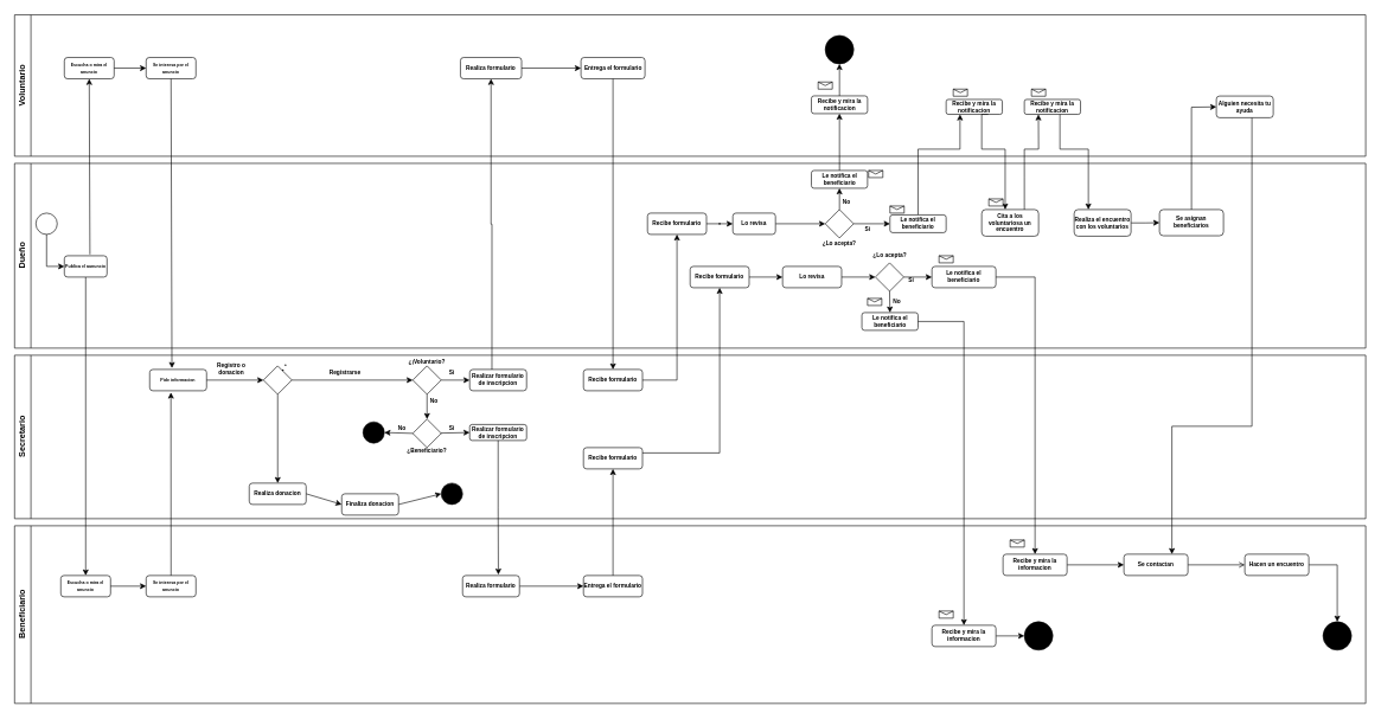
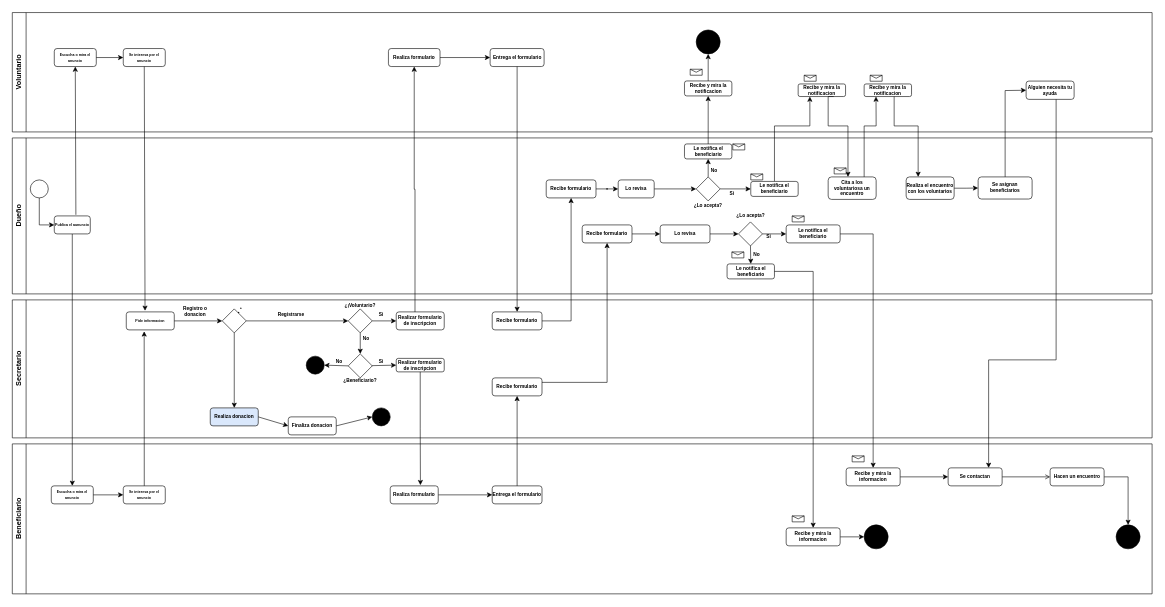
- <mxCell id="88" value="&lt;h6&gt;Realiza donacion&lt;/h6&gt;" style="rounded=1;whiteSpace=wrap;html=1;" vertex="1" parent="79"><mxGeometry x="330" y="180" width="80" height="30" as="geometry" /></mxCell>
+ <mxCell id="88" value="&lt;h6&gt;Realiza donacion&lt;/h6&gt;" style="rounded=1;whiteSpace=wrap;html=1;fillColor=#dae8fc;" vertex="1" parent="79"><mxGeometry x="330" y="180" width="80" height="30" as="geometry" /></mxCell>
